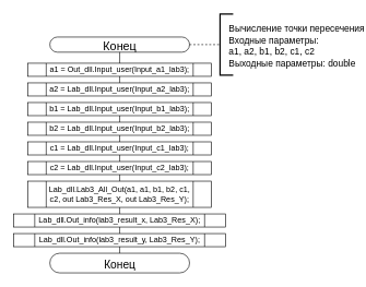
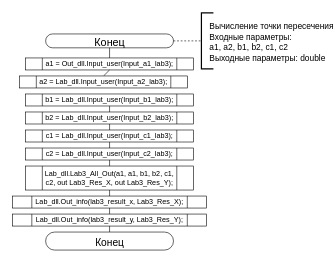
- <mxCell id="8" value="a2 = Lab_dll.Input_user(Input_a2_lab3);" style="shape=process;whiteSpace=wrap;html=1;backgroundOutline=1;" vertex="1" parent="1"><mxGeometry x="42" y="126" width="280" height="20" as="geometry" /></mxCell>
+ <mxCell id="8" value="a2 = Lab_dll.Input_user(Input_a2_lab3);" style="shape=process;whiteSpace=wrap;html=1;backgroundOutline=1;" vertex="1" parent="1"><mxGeometry x="32" y="126" width="280" height="20" as="geometry" /></mxCell>
